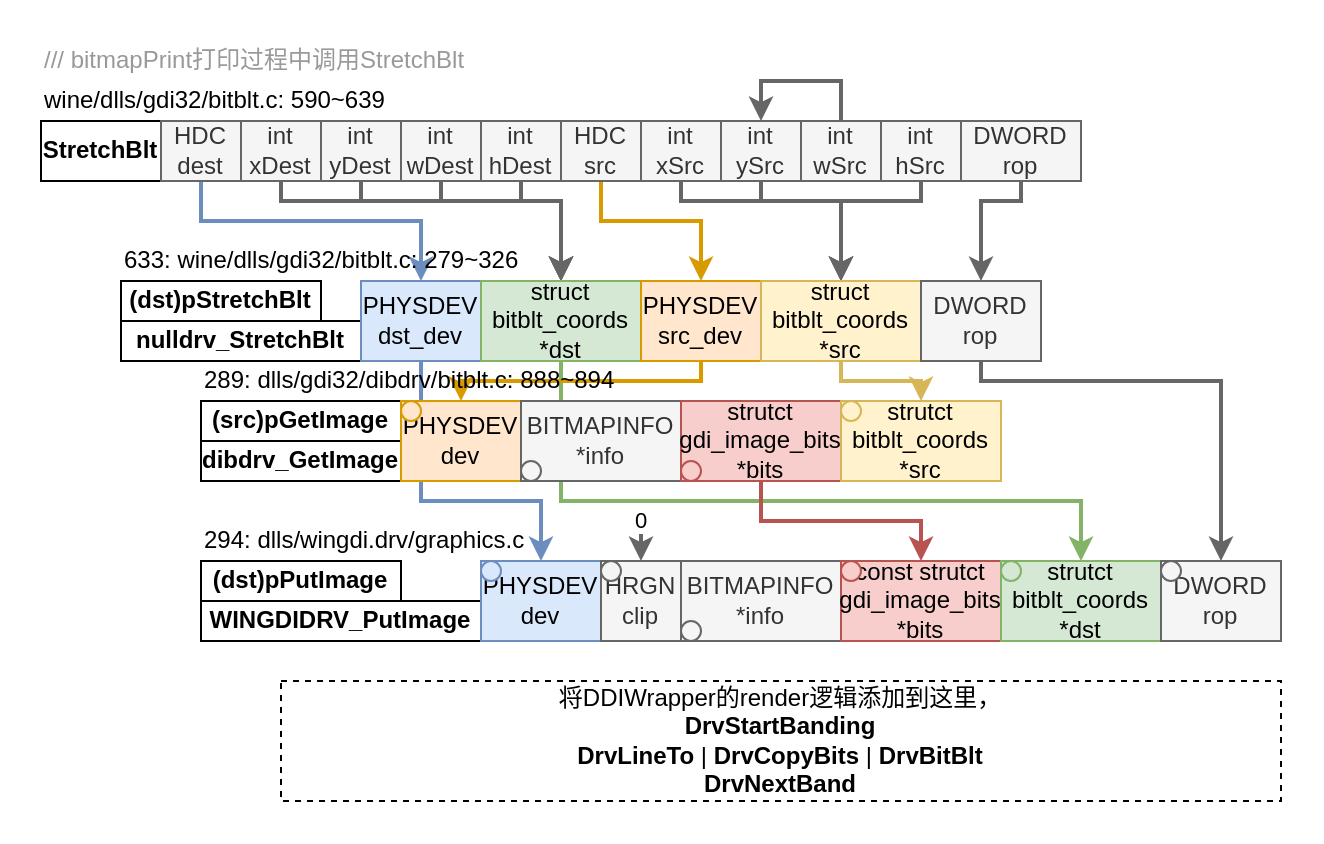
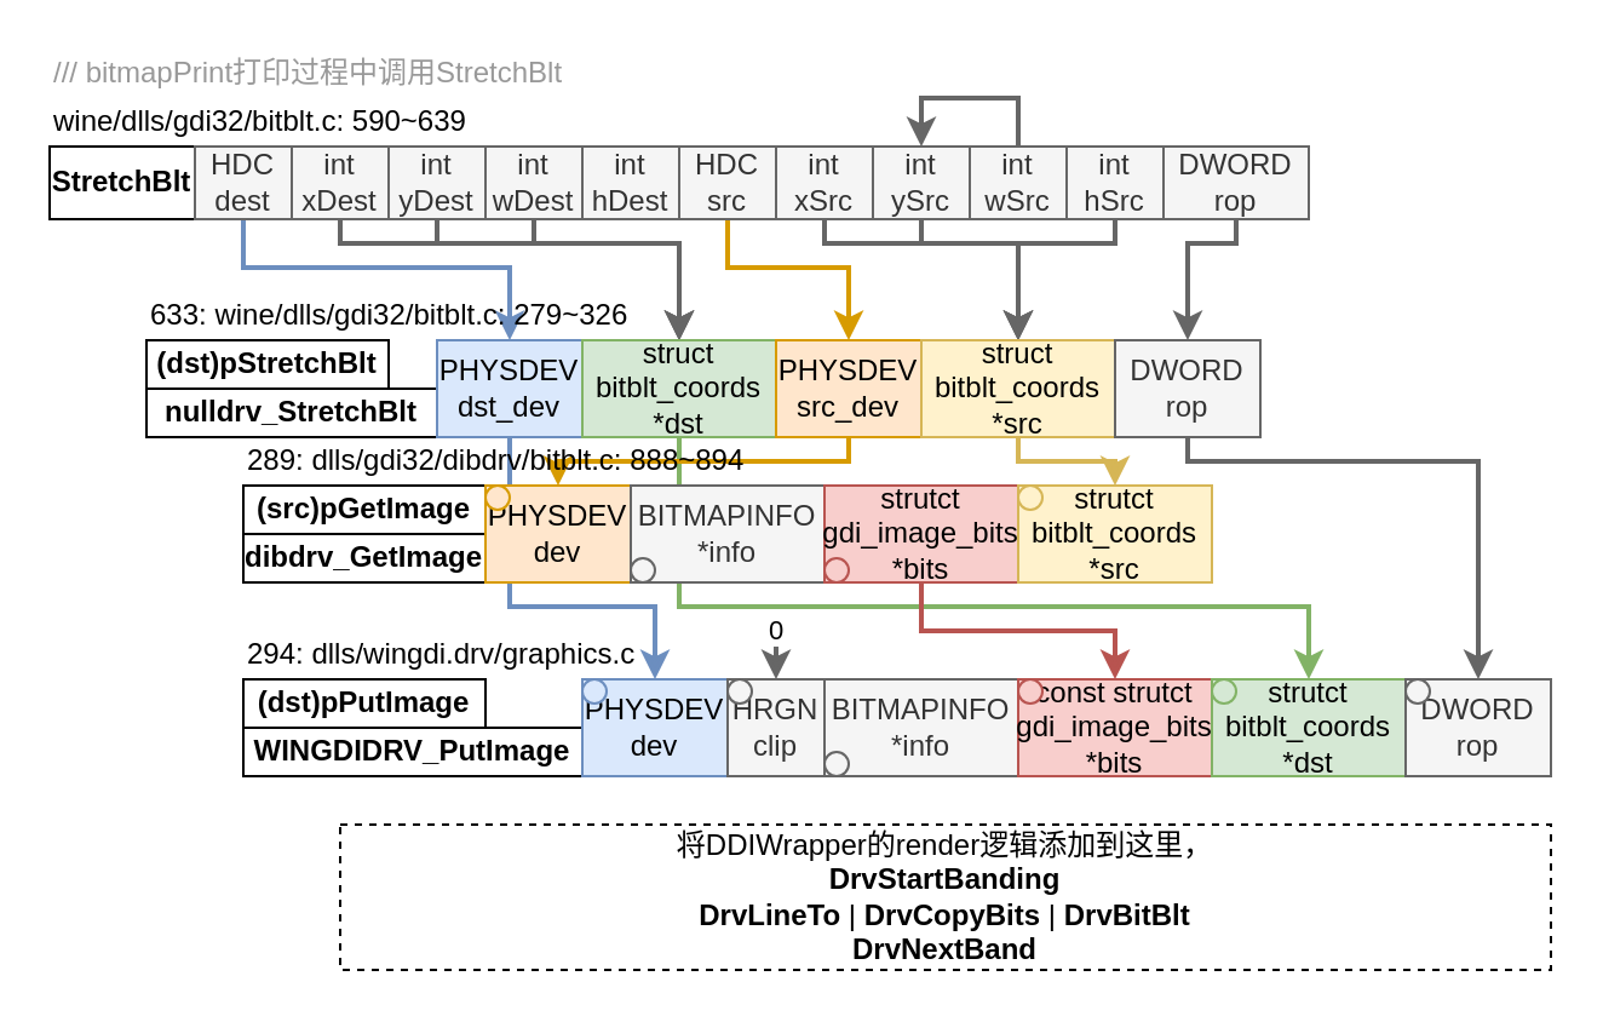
- <mxCell id="11" style="edgeStyle=orthogonalEdgeStyle;rounded=0;orthogonalLoop=1;jettySize=auto;html=1;strokeWidth=2;fillColor=#f5f5f5;strokeColor=#666666;" edge="1" parent="1" source="12" target="33"><mxGeometry relative="1" as="geometry"><Array as="points"><mxPoint x="260" y="100" /><mxPoint x="280" y="100" /></Array></mxGeometry></mxCell>
